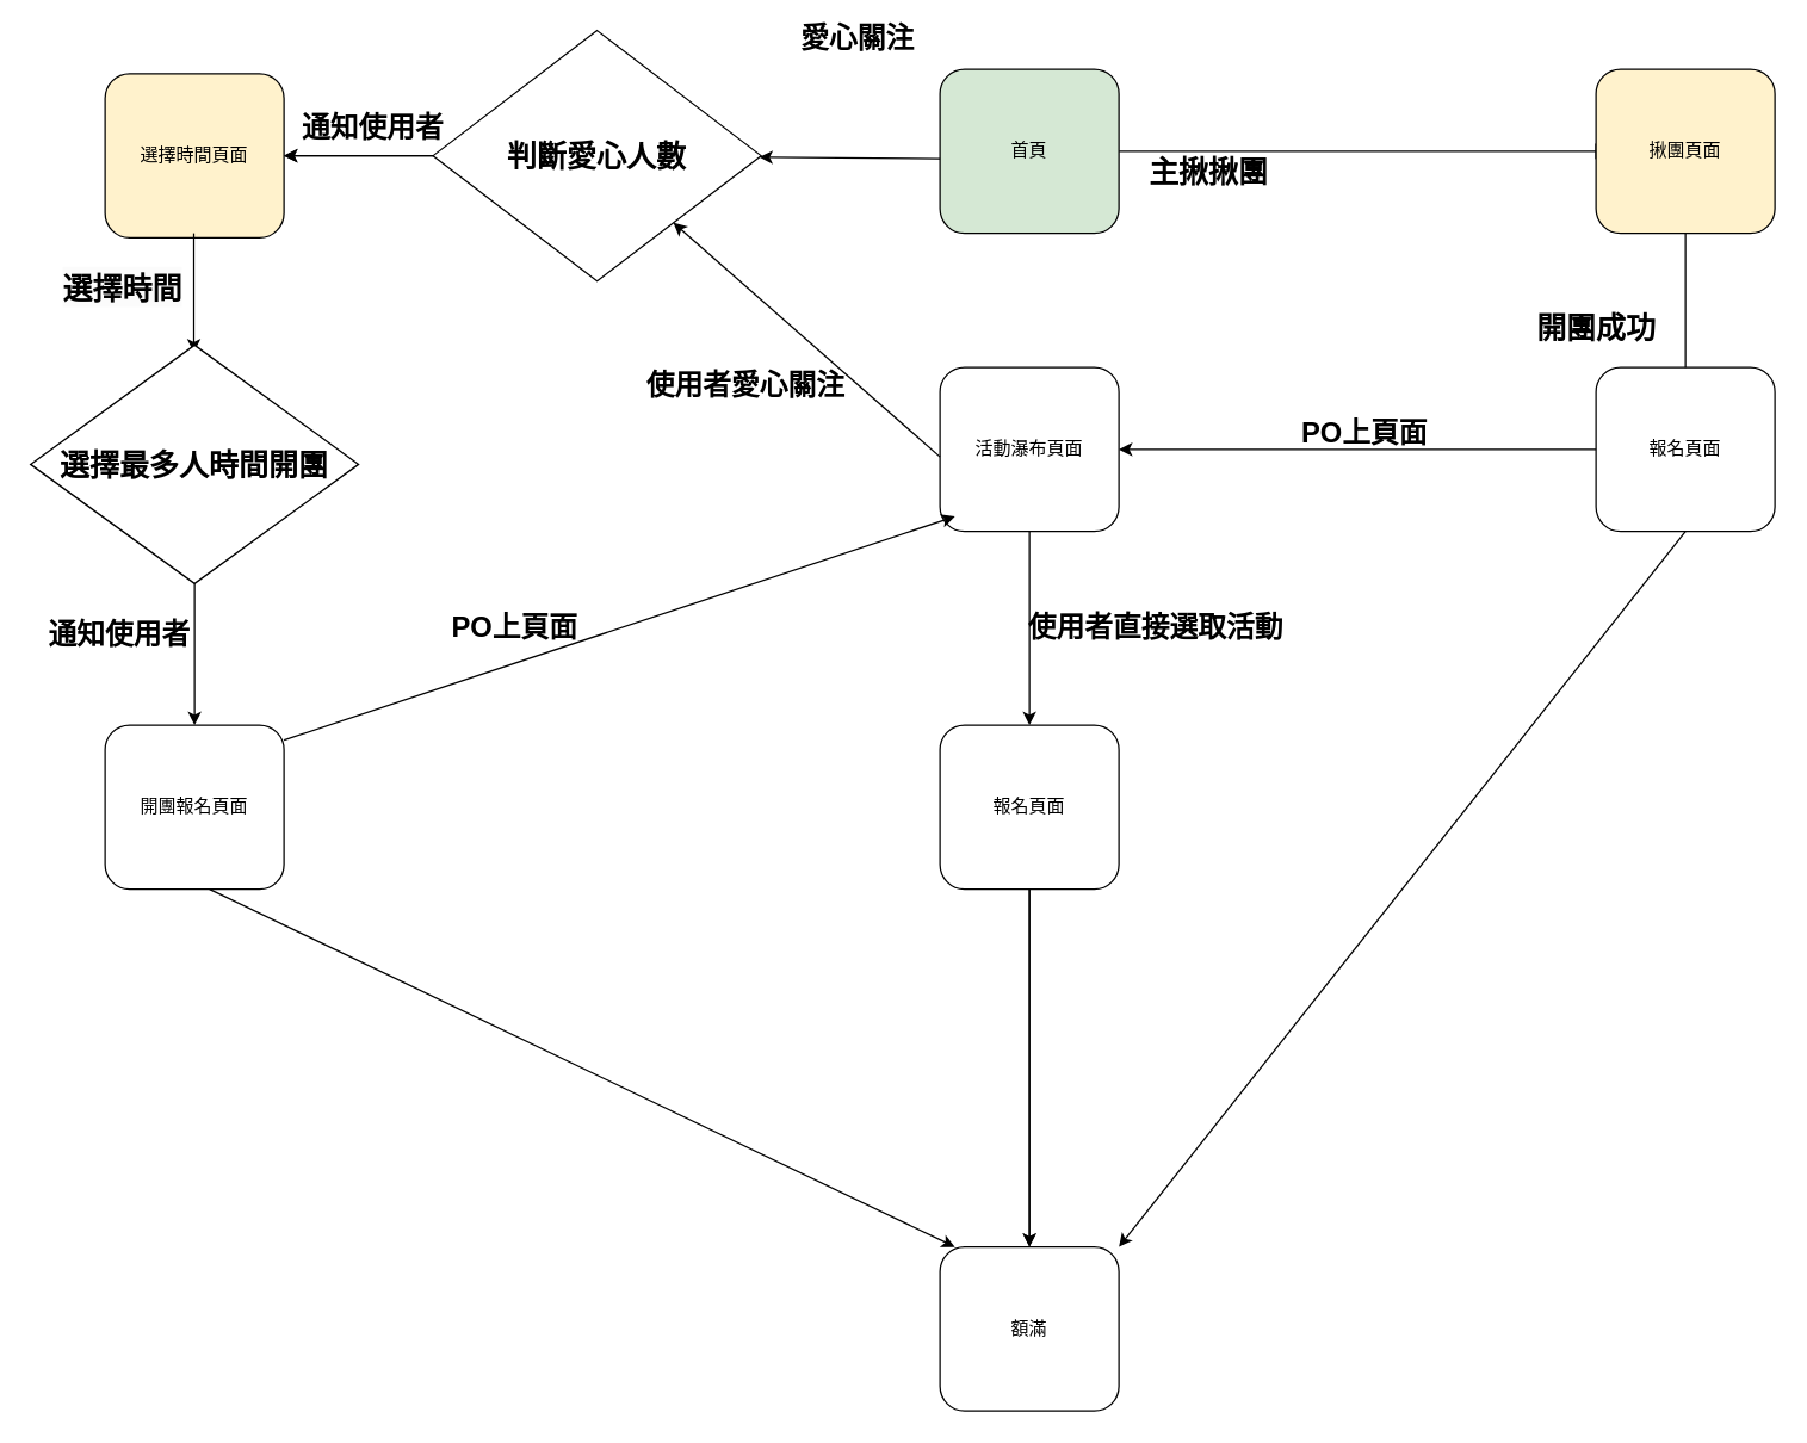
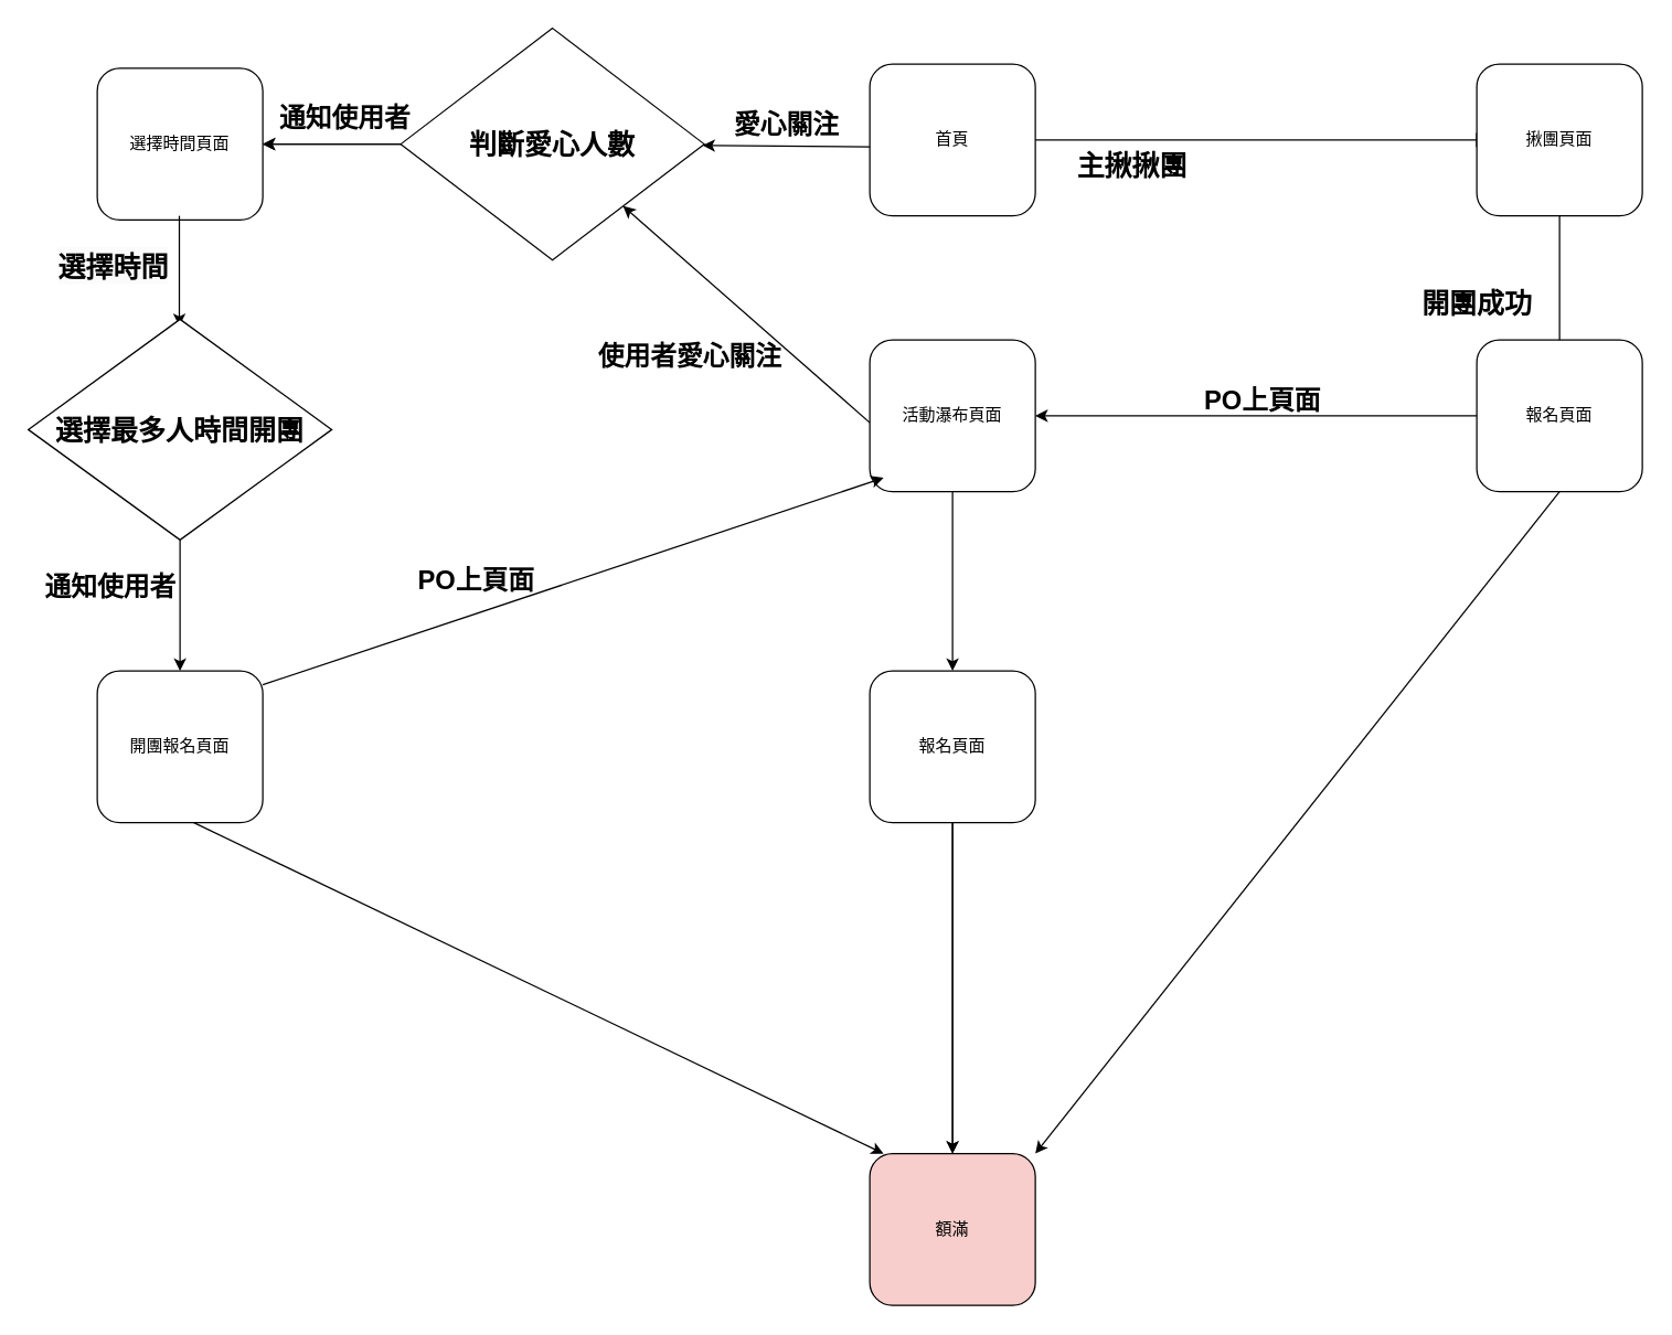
- <mxCell id="16" value="&lt;font style=&quot;font-size: 19px;&quot;&gt;&lt;b&gt;愛心關注&lt;/b&gt;&lt;/font&gt;" style="text;html=1;strokeColor=none;fillColor=none;align=center;verticalAlign=middle;whiteSpace=wrap;rounded=0;" vertex="1" parent="1"><mxGeometry x="535" y="11" width="80" height="30" as="geometry" /></mxCell>
+ <mxCell id="16" value="&lt;font style=&quot;font-size: 19px;&quot;&gt;&lt;b&gt;愛心關注&lt;/b&gt;&lt;/font&gt;" style="text;html=1;strokeColor=none;fillColor=none;align=center;verticalAlign=middle;whiteSpace=wrap;rounded=0;" vertex="1" parent="1"><mxGeometry x="530" y="76" width="80" height="30" as="geometry" /></mxCell>
- <mxCell id="3" value="首頁" style="rounded=1;whiteSpace=wrap;html=1;fontSize=12;glass=0;strokeWidth=1;shadow=0;fillColor=#d5e8d4;" vertex="1" parent="1"><mxGeometry x="630" y="46" width="120" height="110" as="geometry" /></mxCell>
+ <mxCell id="3" value="首頁" style="rounded=1;whiteSpace=wrap;html=1;fontSize=12;glass=0;strokeWidth=1;shadow=0;" vertex="1" parent="1"><mxGeometry x="630" y="46" width="120" height="110" as="geometry" /></mxCell>
- <mxCell id="4" value="揪團頁面" style="rounded=1;whiteSpace=wrap;html=1;fontSize=12;glass=0;strokeWidth=1;shadow=0;fillColor=#fff2cc;" vertex="1" parent="1"><mxGeometry x="1070" y="46" width="120" height="110" as="geometry" /></mxCell>
+ <mxCell id="4" value="揪團頁面" style="rounded=1;whiteSpace=wrap;html=1;fontSize=12;glass=0;strokeWidth=1;shadow=0;" vertex="1" parent="1"><mxGeometry x="1070" y="46" width="120" height="110" as="geometry" /></mxCell>
- <mxCell id="9" value="選擇時間頁面" style="rounded=1;whiteSpace=wrap;html=1;fontSize=12;glass=0;strokeWidth=1;shadow=0;fillColor=#fff2cc;" vertex="1" parent="1"><mxGeometry x="70" y="49" width="120" height="110" as="geometry" /></mxCell>
+ <mxCell id="9" value="選擇時間頁面" style="rounded=1;whiteSpace=wrap;html=1;fontSize=12;glass=0;strokeWidth=1;shadow=0;" vertex="1" parent="1"><mxGeometry x="70" y="49" width="120" height="110" as="geometry" /></mxCell>
- <mxCell id="5" value="&lt;span style=&quot;font-size: 20px;&quot;&gt;&lt;b&gt;主揪揪團&lt;/b&gt;&lt;/span&gt;" style="text;html=1;align=center;verticalAlign=middle;resizable=0;points=[];autosize=1;strokeColor=none;fillColor=none;" vertex="1" parent="1"><mxGeometry x="760" y="94" width="100" height="40" as="geometry" /></mxCell>
+ <mxCell id="5" value="&lt;span style=&quot;font-size: 20px;&quot;&gt;&lt;b&gt;主揪揪團&lt;/b&gt;&lt;/span&gt;" style="text;html=1;align=center;verticalAlign=middle;resizable=0;points=[];autosize=1;strokeColor=none;fillColor=none;" vertex="1" parent="1"><mxGeometry x="770" y="99" width="100" height="40" as="geometry" /></mxCell>
- <mxCell id="30" value="&lt;span style=&quot;font-size: 19px;&quot;&gt;&lt;b&gt;使用者直接選取活動&lt;/b&gt;&lt;/span&gt;" style="text;html=1;strokeColor=none;fillColor=none;align=center;verticalAlign=middle;whiteSpace=wrap;rounded=0;" vertex="1" parent="1"><mxGeometry x="680" y="406" width="190" height="30" as="geometry" /></mxCell>
- <mxCell id="35" value="額滿" style="rounded=1;whiteSpace=wrap;html=1;fontSize=12;glass=0;strokeWidth=1;shadow=0;" vertex="1" parent="1"><mxGeometry x="630" y="836" width="120" height="110" as="geometry" /></mxCell>
+ <mxCell id="35" value="額滿" style="rounded=1;whiteSpace=wrap;html=1;fontSize=12;glass=0;strokeWidth=1;shadow=0;fillColor=#f8cecc;" vertex="1" parent="1"><mxGeometry x="630" y="836" width="120" height="110" as="geometry" /></mxCell>
